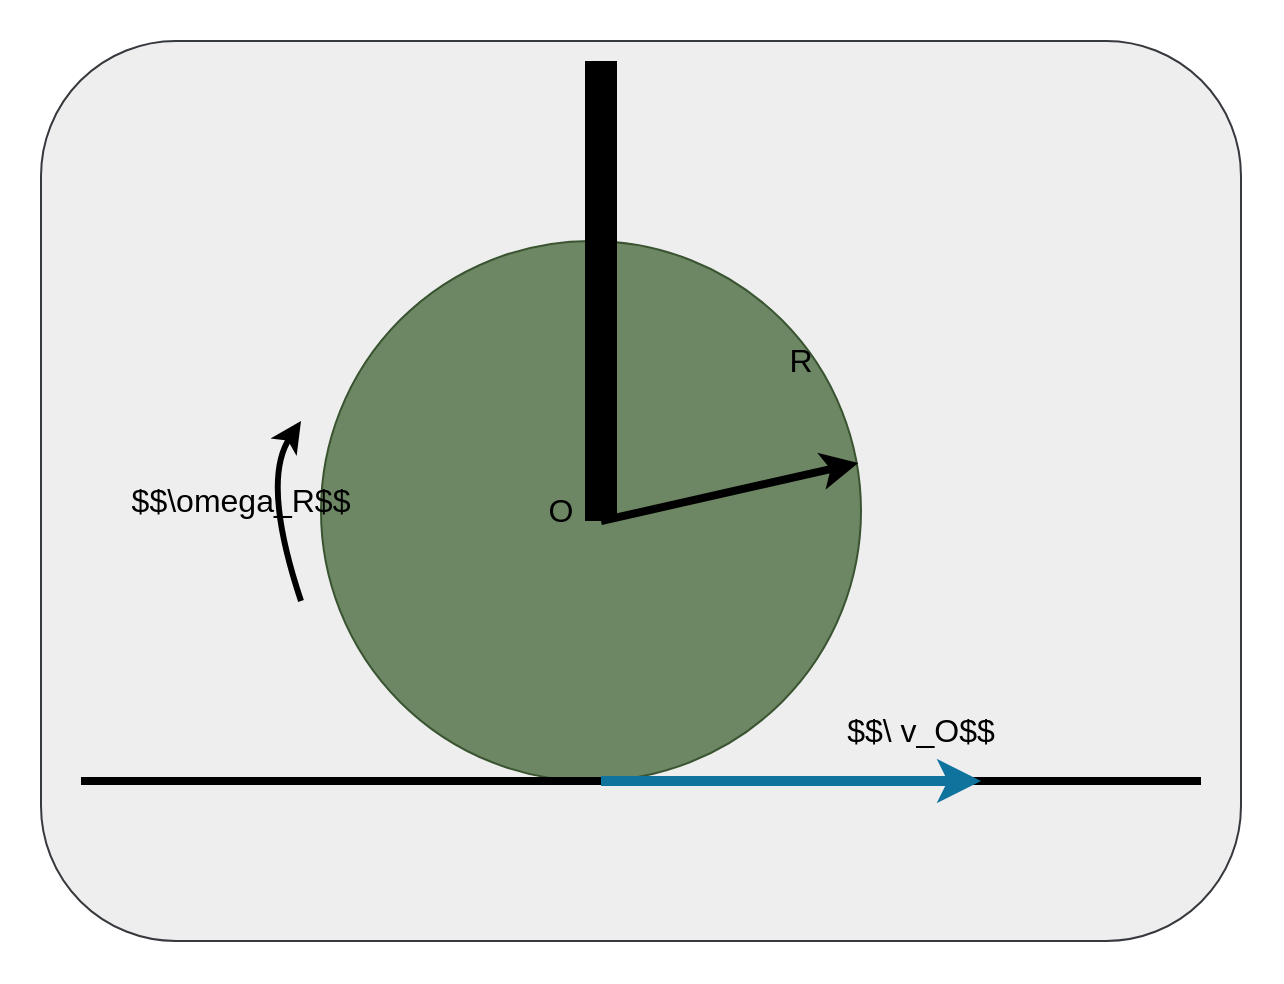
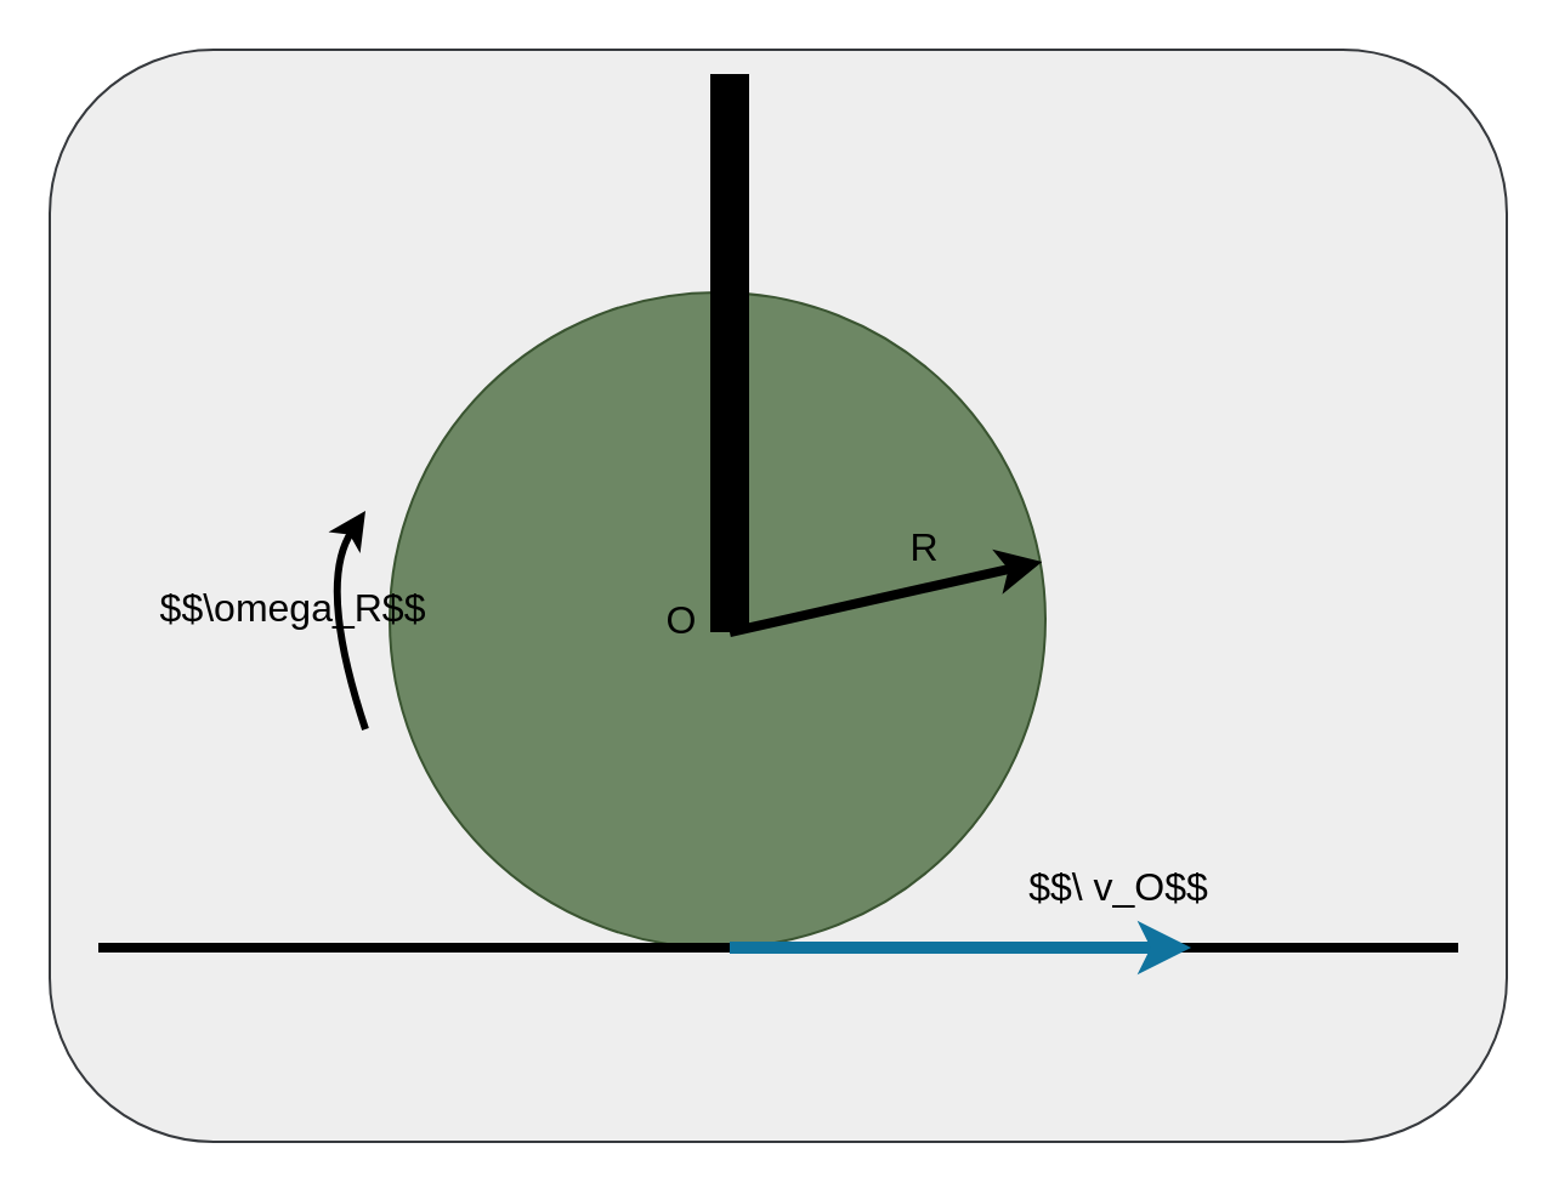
- <mxCell id="8" value="&lt;font color=&quot;#000000&quot;&gt;R&lt;/font&gt;" style="text;html=1;align=center;verticalAlign=middle;resizable=0;points=[];autosize=1;strokeColor=none;fillColor=none;fontSize=16;labelBackgroundColor=none;" parent="1" vertex="1"><mxGeometry x="380" y="165" width="40" height="30" as="geometry" /></mxCell>
+ <mxCell id="8" value="&lt;font color=&quot;#000000&quot;&gt;R&lt;/font&gt;" style="text;html=1;align=center;verticalAlign=middle;resizable=0;points=[];autosize=1;strokeColor=none;fillColor=none;fontSize=16;labelBackgroundColor=none;" parent="1" vertex="1"><mxGeometry x="360" y="210" width="40" height="30" as="geometry" /></mxCell>
